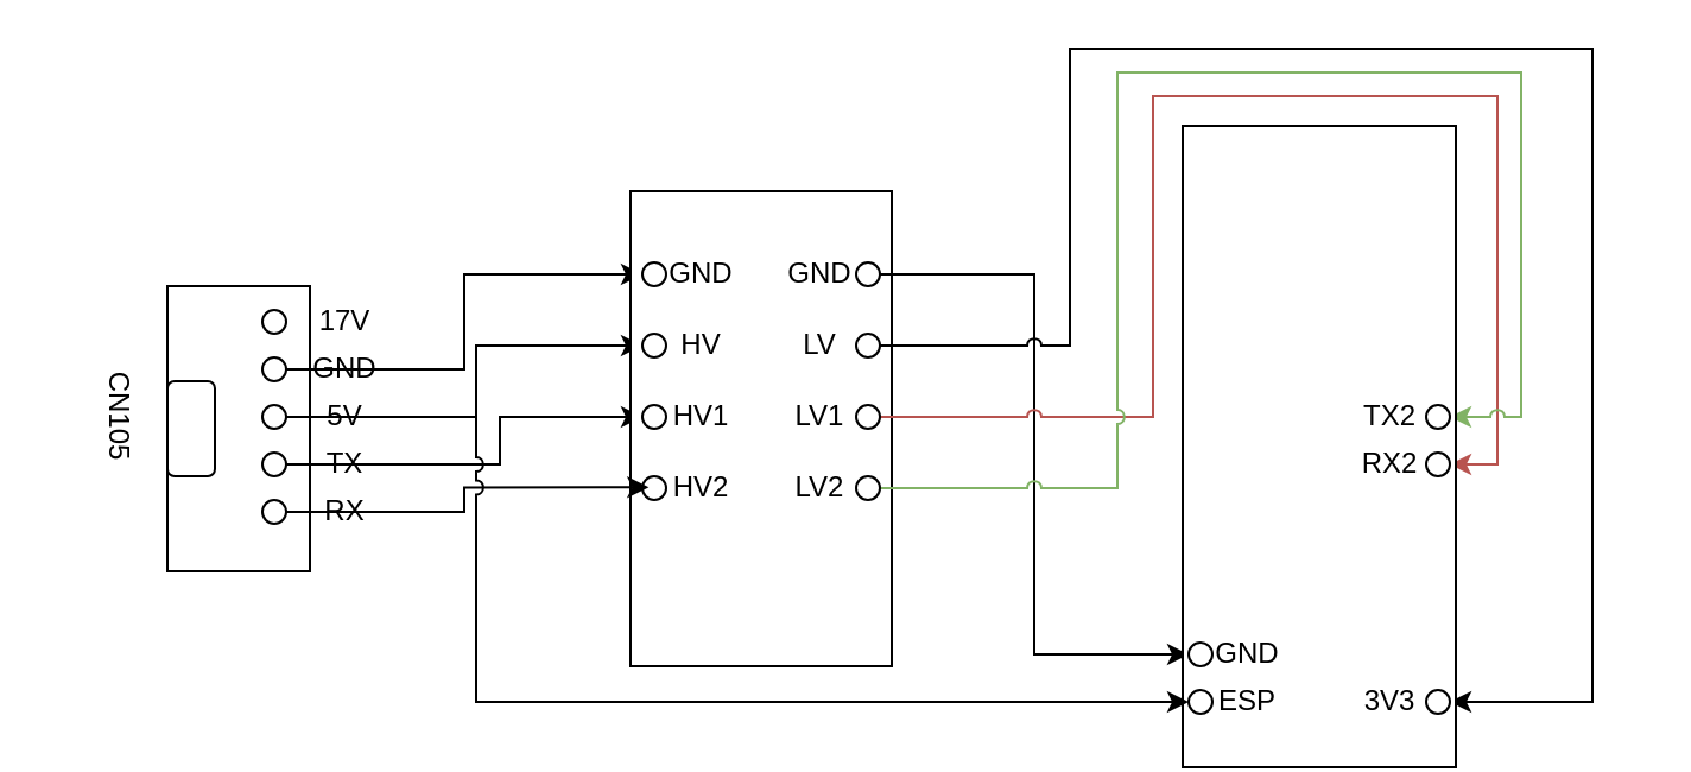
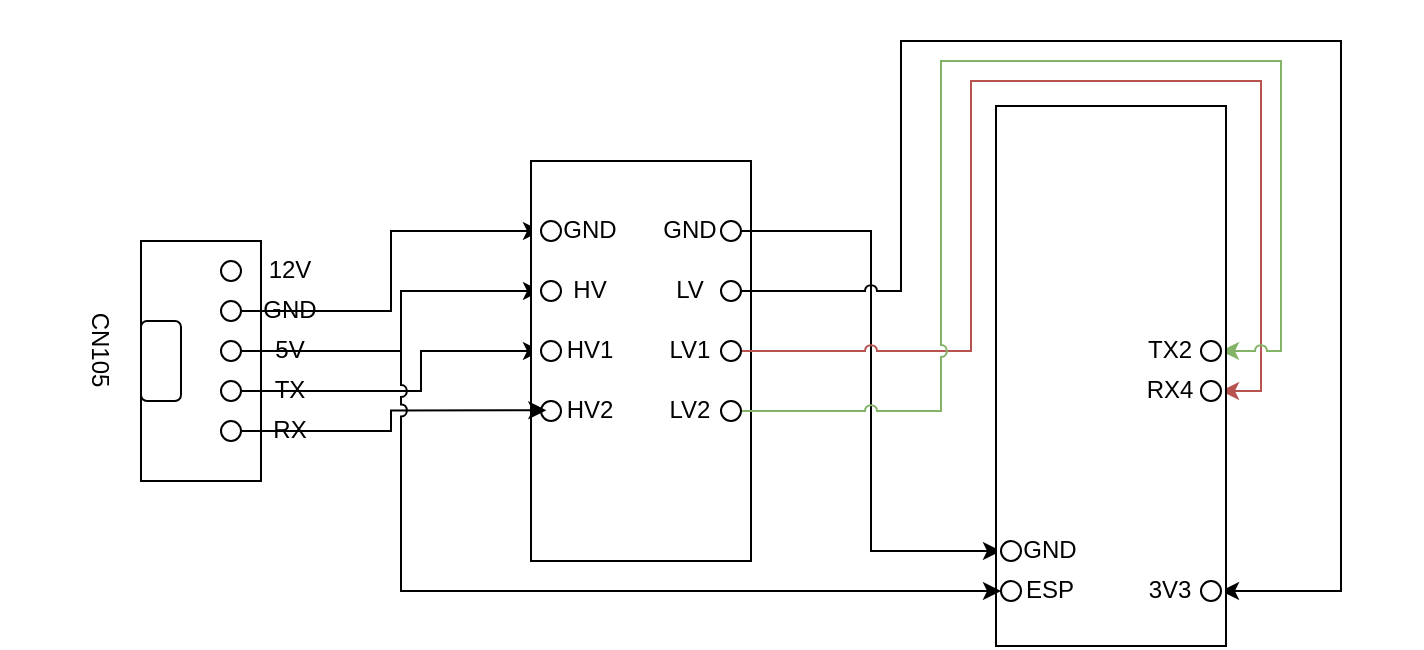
- <mxCell id="25" value="17V" style="text;html=1;align=center;verticalAlign=middle;whiteSpace=wrap;rounded=0;" parent="1" vertex="1"><mxGeometry x="130" y="130" width="30" height="10" as="geometry" /></mxCell>
+ <mxCell id="25" value="12V" style="text;html=1;align=center;verticalAlign=middle;whiteSpace=wrap;rounded=0;" parent="1" vertex="1"><mxGeometry x="130" y="130" width="30" height="10" as="geometry" /></mxCell>
- <mxCell id="48" value="RX2" style="text;html=1;align=center;verticalAlign=middle;whiteSpace=wrap;rounded=0;" parent="1" vertex="1"><mxGeometry x="570" y="190" width="30" height="10" as="geometry" /></mxCell>
+ <mxCell id="48" value="RX4" style="text;html=1;align=center;verticalAlign=middle;whiteSpace=wrap;rounded=0;" parent="1" vertex="1"><mxGeometry x="570" y="190" width="30" height="10" as="geometry" /></mxCell>
